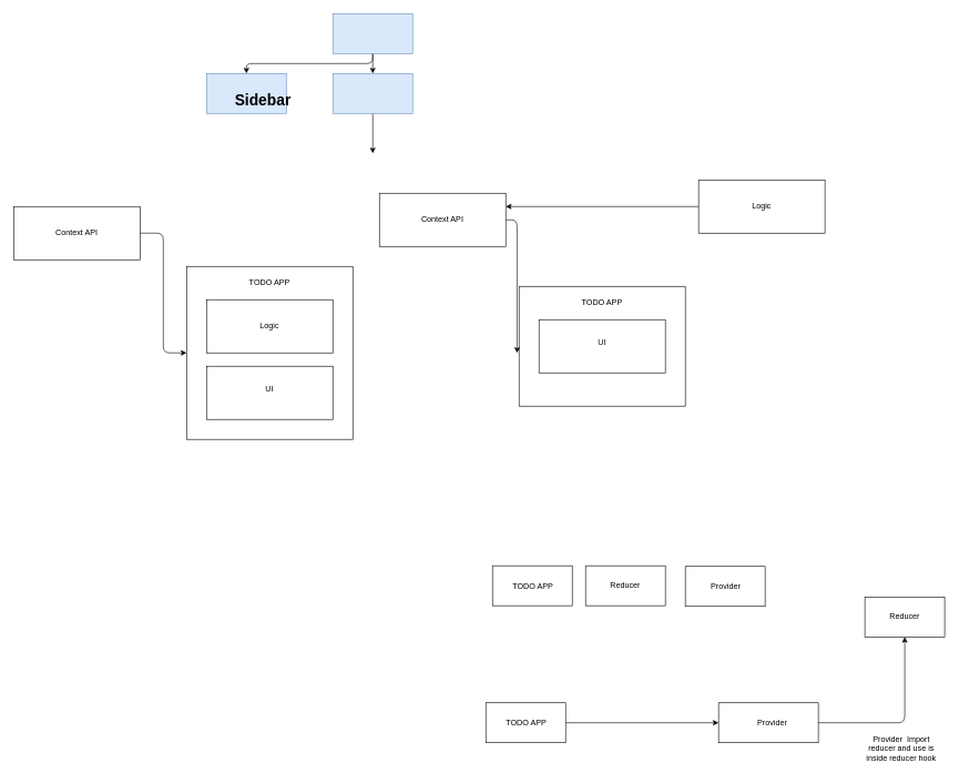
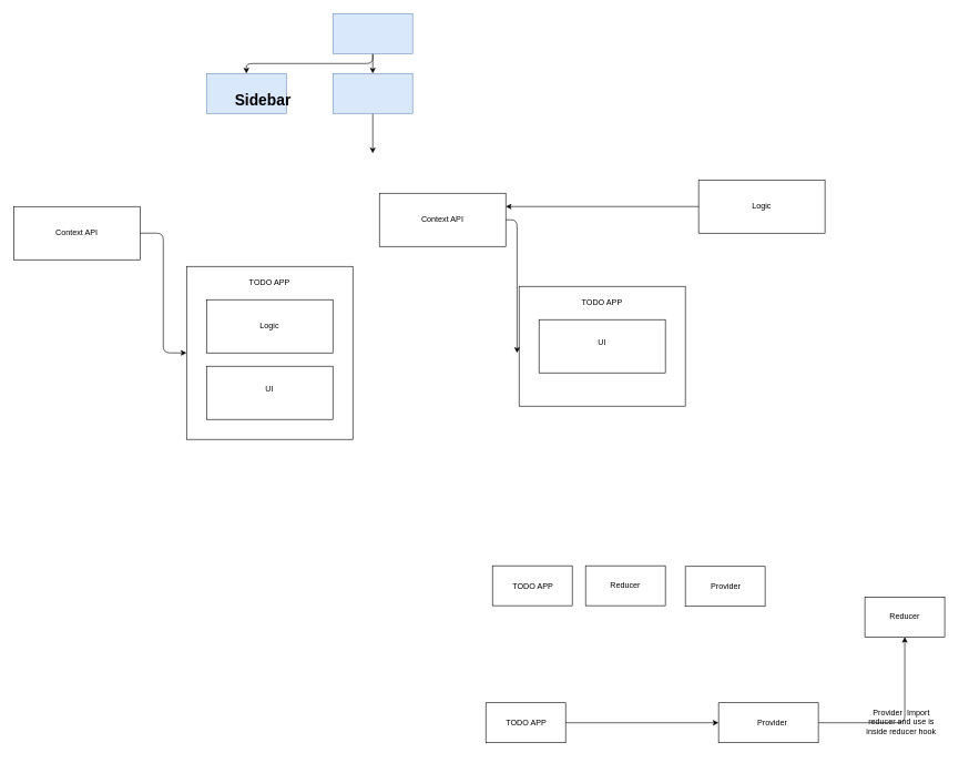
- <mxCell id="42" value="Provider&amp;nbsp; Import reducer and use is inside reducer hook" style="text;html=1;align=center;verticalAlign=middle;whiteSpace=wrap;rounded=0;" vertex="1" parent="1"><mxGeometry x="1300" y="1110" width="110" height="30" as="geometry" /></mxCell>
+ <mxCell id="42" value="Provider&amp;nbsp; Import reducer and use is inside reducer hook" style="text;html=1;align=center;verticalAlign=middle;whiteSpace=wrap;rounded=0;" vertex="1" parent="1"><mxGeometry x="1300" y="1070" width="110" height="30" as="geometry" /></mxCell>
